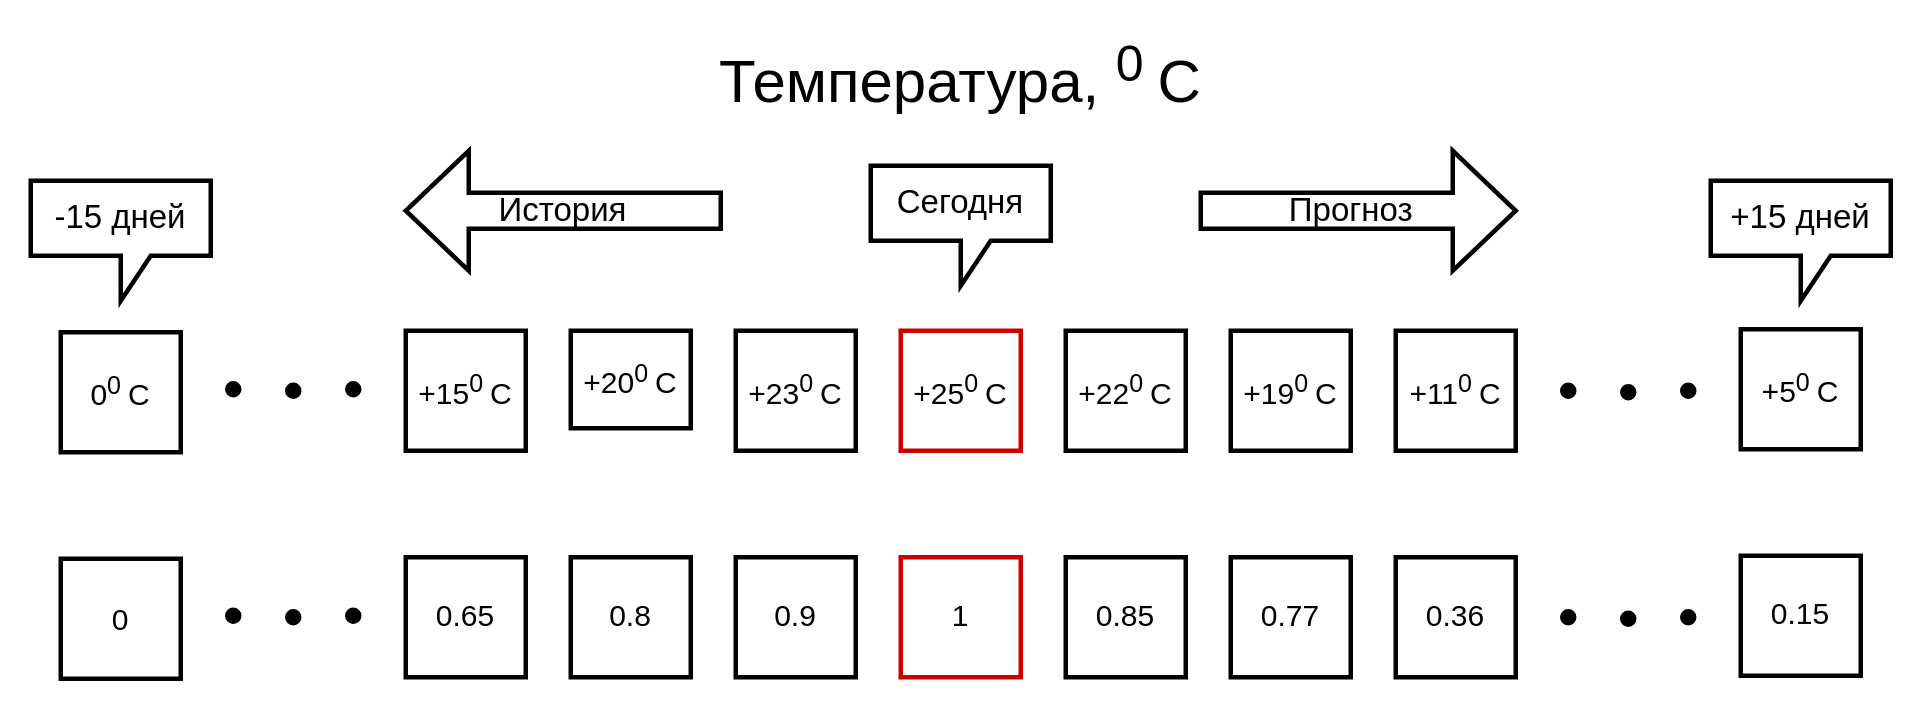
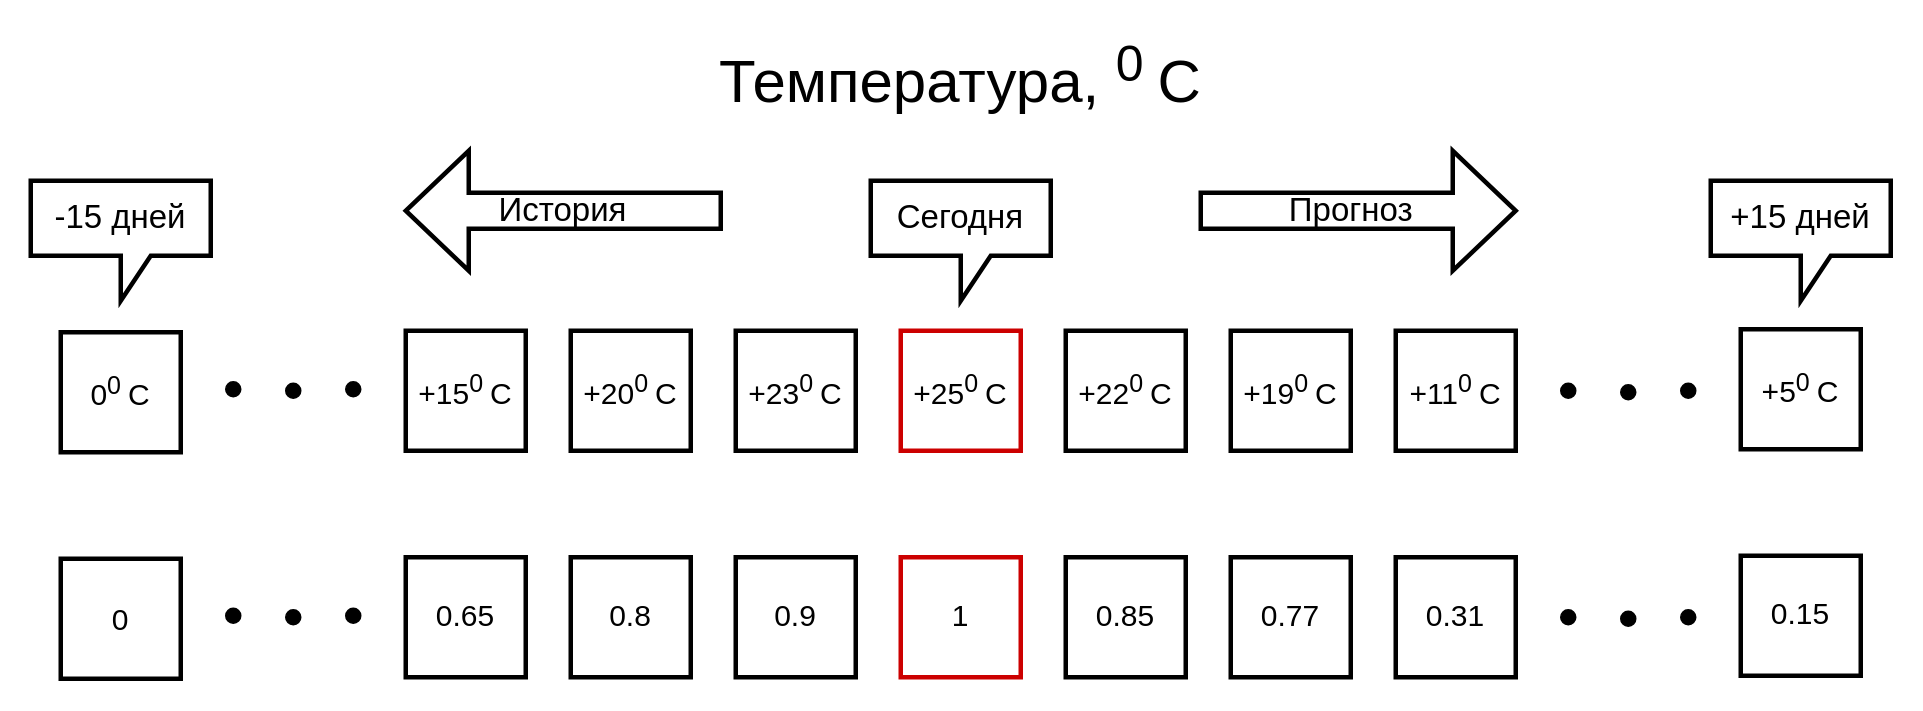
- <mxCell id="9" value="&lt;font style=&quot;font-size: 22px&quot;&gt;Сегодня&lt;/font&gt;" style="shape=callout;whiteSpace=wrap;html=1;perimeter=calloutPerimeter;strokeWidth=3;" parent="1" vertex="1"><mxGeometry x="580" y="110" width="120" height="80" as="geometry" /></mxCell>
+ <mxCell id="9" value="&lt;font style=&quot;font-size: 22px&quot;&gt;Сегодня&lt;/font&gt;" style="shape=callout;whiteSpace=wrap;html=1;perimeter=calloutPerimeter;strokeWidth=3;" parent="1" vertex="1"><mxGeometry x="580" y="120" width="120" height="80" as="geometry" /></mxCell>
- <mxCell id="7" value="&lt;font style=&quot;font-size: 20px&quot;&gt;+20&lt;sup&gt;0&amp;nbsp;&lt;/sup&gt;С&lt;/font&gt;&lt;sup&gt;&lt;br&gt;&lt;/sup&gt;" style="whiteSpace=wrap;html=1;aspect=fixed;strokeWidth=3;" parent="1" vertex="1"><mxGeometry x="380" y="220" width="80" height="65" as="geometry" /></mxCell>
+ <mxCell id="7" value="&lt;font style=&quot;font-size: 20px&quot;&gt;+20&lt;sup&gt;0&amp;nbsp;&lt;/sup&gt;С&lt;/font&gt;&lt;sup&gt;&lt;br&gt;&lt;/sup&gt;" style="whiteSpace=wrap;html=1;aspect=fixed;strokeWidth=3;" parent="1" vertex="1"><mxGeometry x="380" y="220" width="80" height="80" as="geometry" /></mxCell>
- <mxCell id="23" value="&lt;sup&gt;&lt;span style=&quot;font-size: 20px&quot;&gt;0.36&lt;/span&gt;&lt;br&gt;&lt;/sup&gt;" style="whiteSpace=wrap;html=1;aspect=fixed;strokeWidth=3;" parent="1" vertex="1"><mxGeometry x="930" y="371" width="80" height="80" as="geometry" /></mxCell>
+ <mxCell id="23" value="&lt;sup&gt;&lt;span style=&quot;font-size: 20px&quot;&gt;0.31&lt;/span&gt;&lt;br&gt;&lt;/sup&gt;" style="whiteSpace=wrap;html=1;aspect=fixed;strokeWidth=3;" parent="1" vertex="1"><mxGeometry x="930" y="371" width="80" height="80" as="geometry" /></mxCell>
